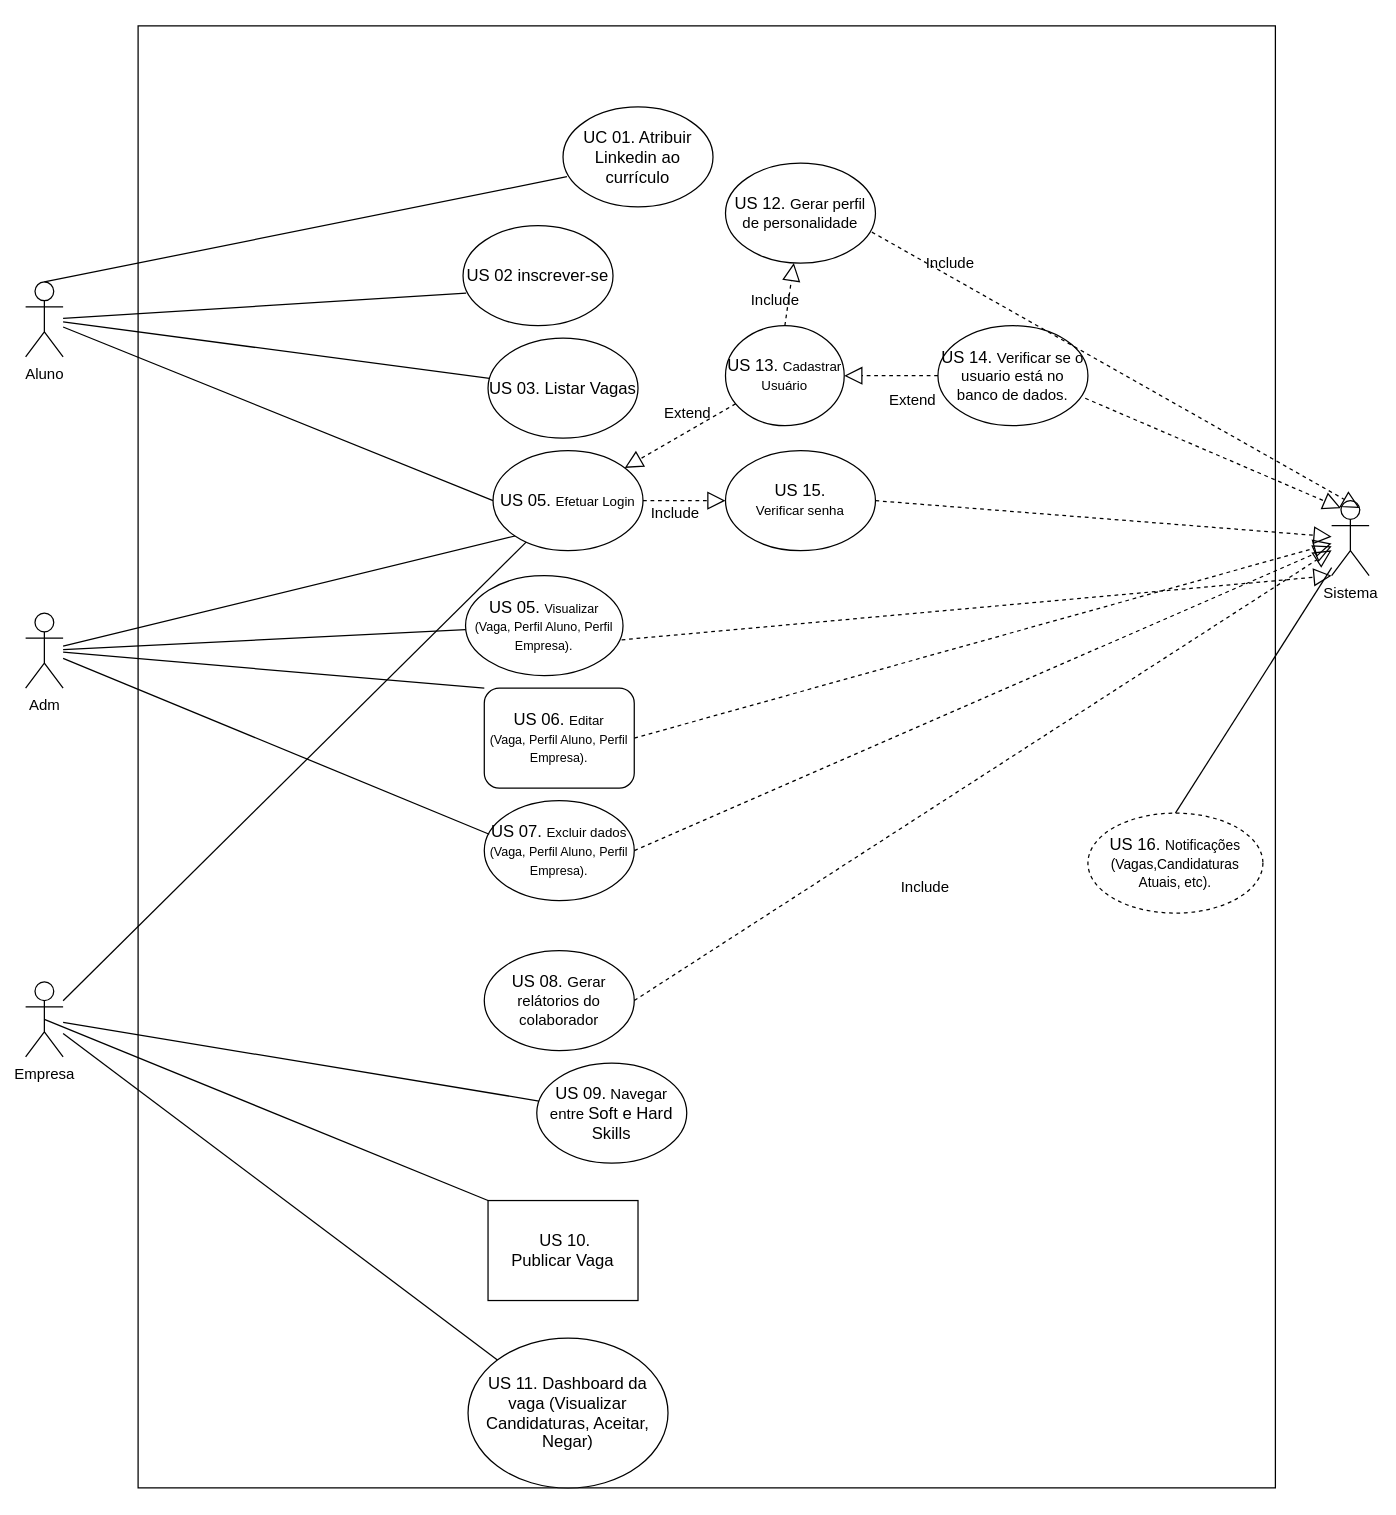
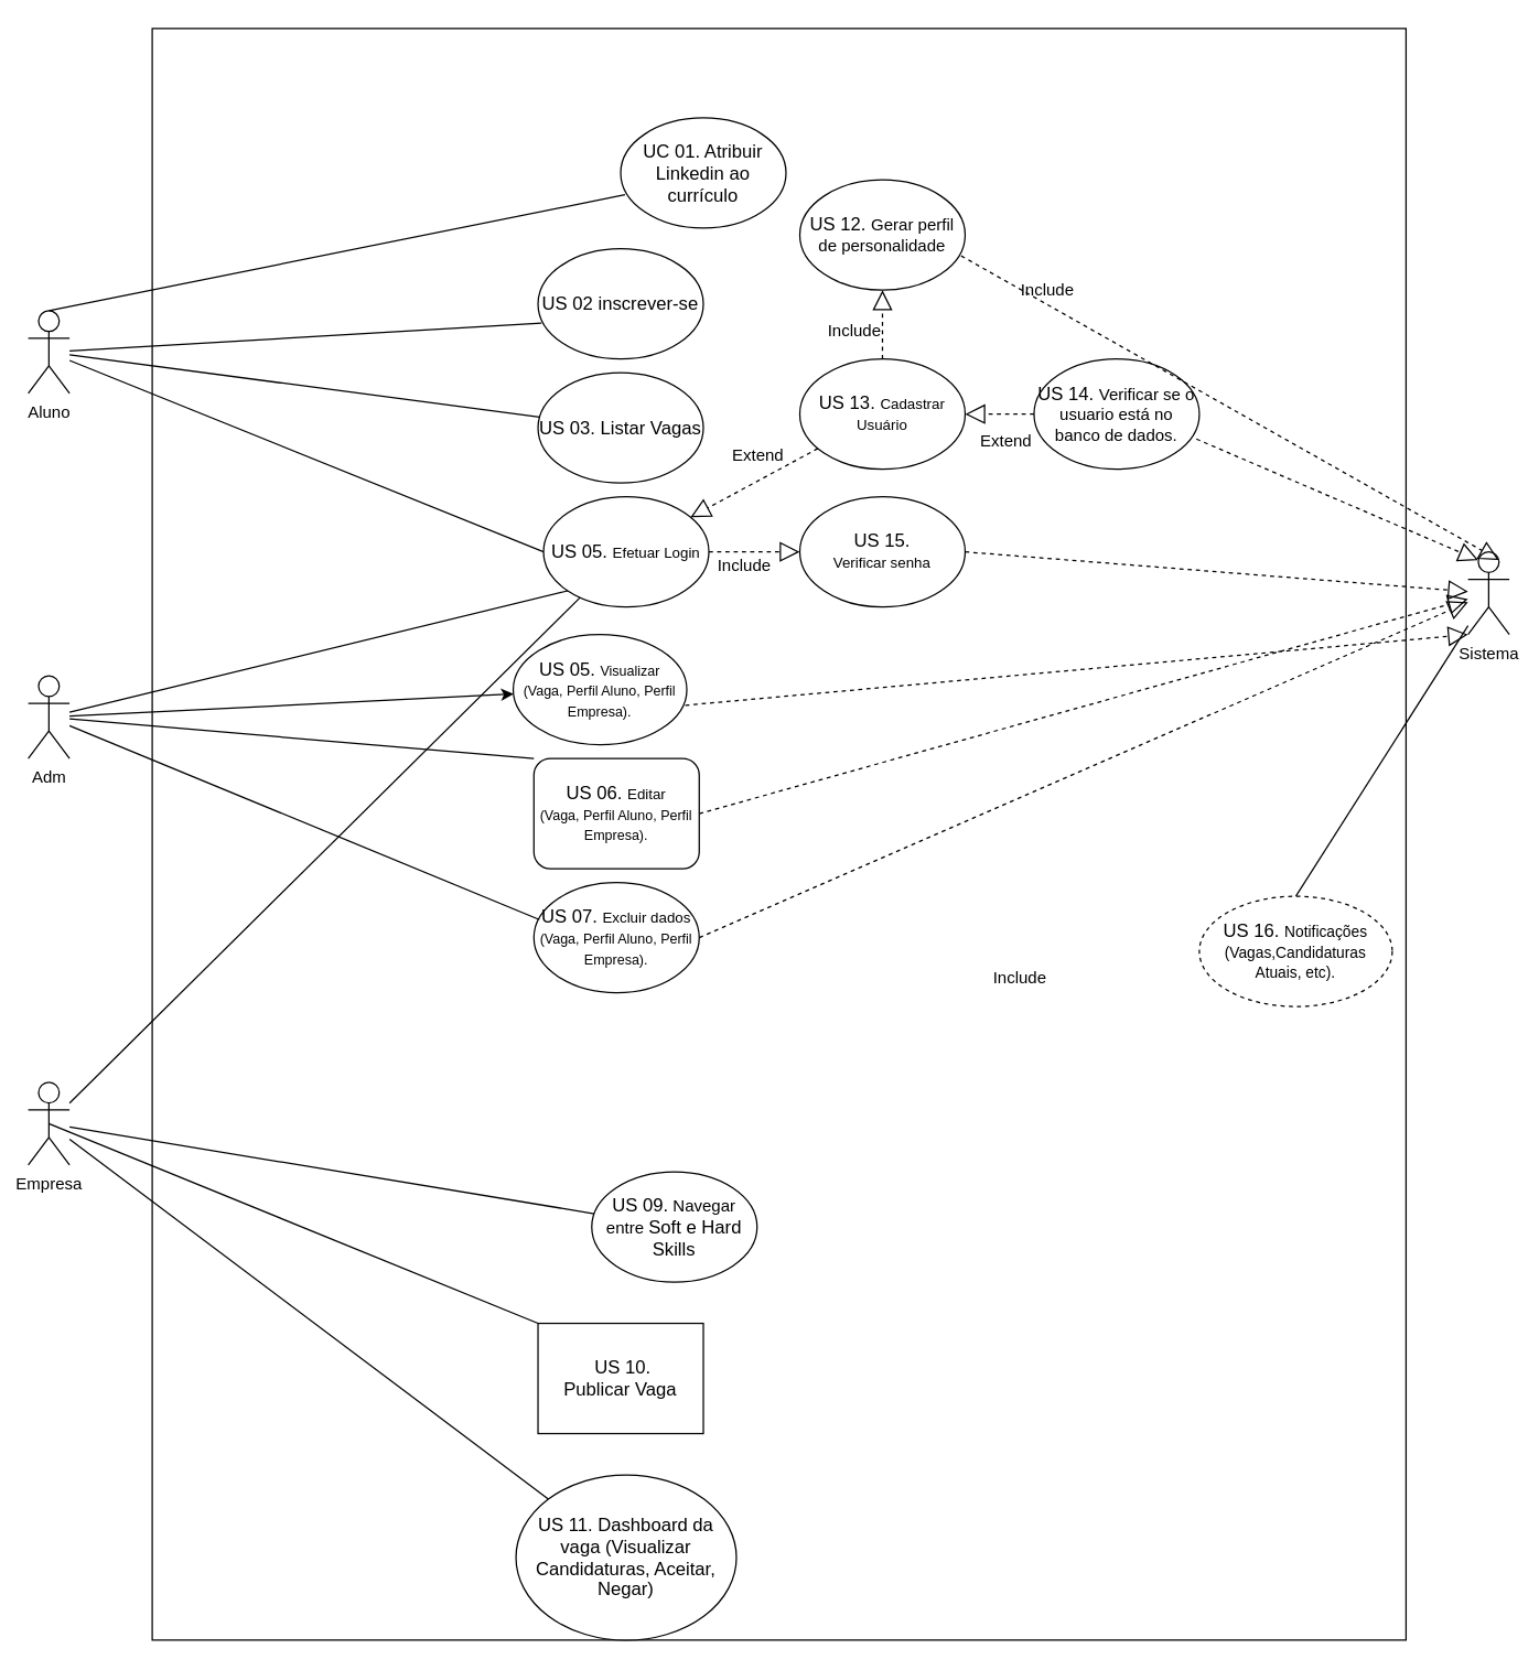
- <mxCell id="24" value="&lt;span lang=&quot;PT&quot; style=&quot;font-size: 10pt ; font-family: &amp;#34;verdana&amp;#34; , sans-serif&quot;&gt;US 02 inscrever-se&lt;/span&gt;" style="ellipse;whiteSpace=wrap;html=1;" parent="1" vertex="1"><mxGeometry x="370" y="180" width="120" height="80" as="geometry" /></mxCell>
+ <mxCell id="24" value="&lt;span lang=&quot;PT&quot; style=&quot;font-size: 10pt ; font-family: &amp;#34;verdana&amp;#34; , sans-serif&quot;&gt;US 02 inscrever-se&lt;/span&gt;" style="ellipse;whiteSpace=wrap;html=1;" parent="1" vertex="1"><mxGeometry x="390" y="180" width="120" height="80" as="geometry" /></mxCell>
- <mxCell id="10" value="&lt;span id=&quot;docs-internal-guid-0180eaf7-7fff-132a-d3db-e5afe8533023&quot;&gt;&lt;span style=&quot;font-size: 8pt ; font-family: &amp;#34;arial&amp;#34; ; background-color: transparent ; vertical-align: baseline&quot;&gt;&lt;span style=&quot;font-family: &amp;#34;verdana&amp;#34; , sans-serif ; font-size: 13.333px&quot;&gt;US 13.&amp;nbsp;&lt;/span&gt;Cadastrar Usuário&lt;/span&gt;&lt;/span&gt;" style="ellipse;whiteSpace=wrap;html=1;" parent="1" vertex="1"><mxGeometry x="580" y="260" width="95" height="80" as="geometry" /></mxCell>
+ <mxCell id="10" value="&lt;span id=&quot;docs-internal-guid-0180eaf7-7fff-132a-d3db-e5afe8533023&quot;&gt;&lt;span style=&quot;font-size: 8pt ; font-family: &amp;#34;arial&amp;#34; ; background-color: transparent ; vertical-align: baseline&quot;&gt;&lt;span style=&quot;font-family: &amp;#34;verdana&amp;#34; , sans-serif ; font-size: 13.333px&quot;&gt;US 13.&amp;nbsp;&lt;/span&gt;Cadastrar Usuário&lt;/span&gt;&lt;/span&gt;" style="ellipse;whiteSpace=wrap;html=1;" parent="1" vertex="1"><mxGeometry x="580" y="260" width="120" height="80" as="geometry" /></mxCell>
- <mxCell id="17" value="" style="endArrow=none;html=1;fillColor=#CC0000;" parent="1" source="4" target="16" edge="1"><mxGeometry width="50" height="50" relative="1" as="geometry"><mxPoint x="80" y="600" as="sourcePoint" /><mxPoint x="130" y="550" as="targetPoint" /></mxGeometry></mxCell>
+ <mxCell id="17" value="" style="endArrow=classic;html=1;fillColor=#CC0000;" parent="1" source="4" target="16" edge="1"><mxGeometry width="50" height="50" relative="1" as="geometry"><mxPoint x="80" y="600" as="sourcePoint" /><mxPoint x="130" y="550" as="targetPoint" /></mxGeometry></mxCell>
- <mxCell id="42" value="" style="endArrow=block;dashed=1;endFill=0;endSize=12;html=1;exitX=1;exitY=0.5;exitDx=0;exitDy=0;" edge="1" parent="1" source="33" target="13"><mxGeometry width="160" relative="1" as="geometry"><mxPoint x="354" y="719.15" as="sourcePoint" /><mxPoint x="1130" y="810" as="targetPoint" /></mxGeometry></mxCell>
- <mxCell id="33" value="&lt;span style=&quot;font-family: &amp;#34;verdana&amp;#34; , sans-serif ; font-size: 13.333px&quot;&gt;US 08.&amp;nbsp;&lt;/span&gt;Gerar relátorios do colaborador" style="ellipse;whiteSpace=wrap;html=1;" parent="1" vertex="1"><mxGeometry x="387" y="760" width="120" height="80" as="geometry" /></mxCell>
